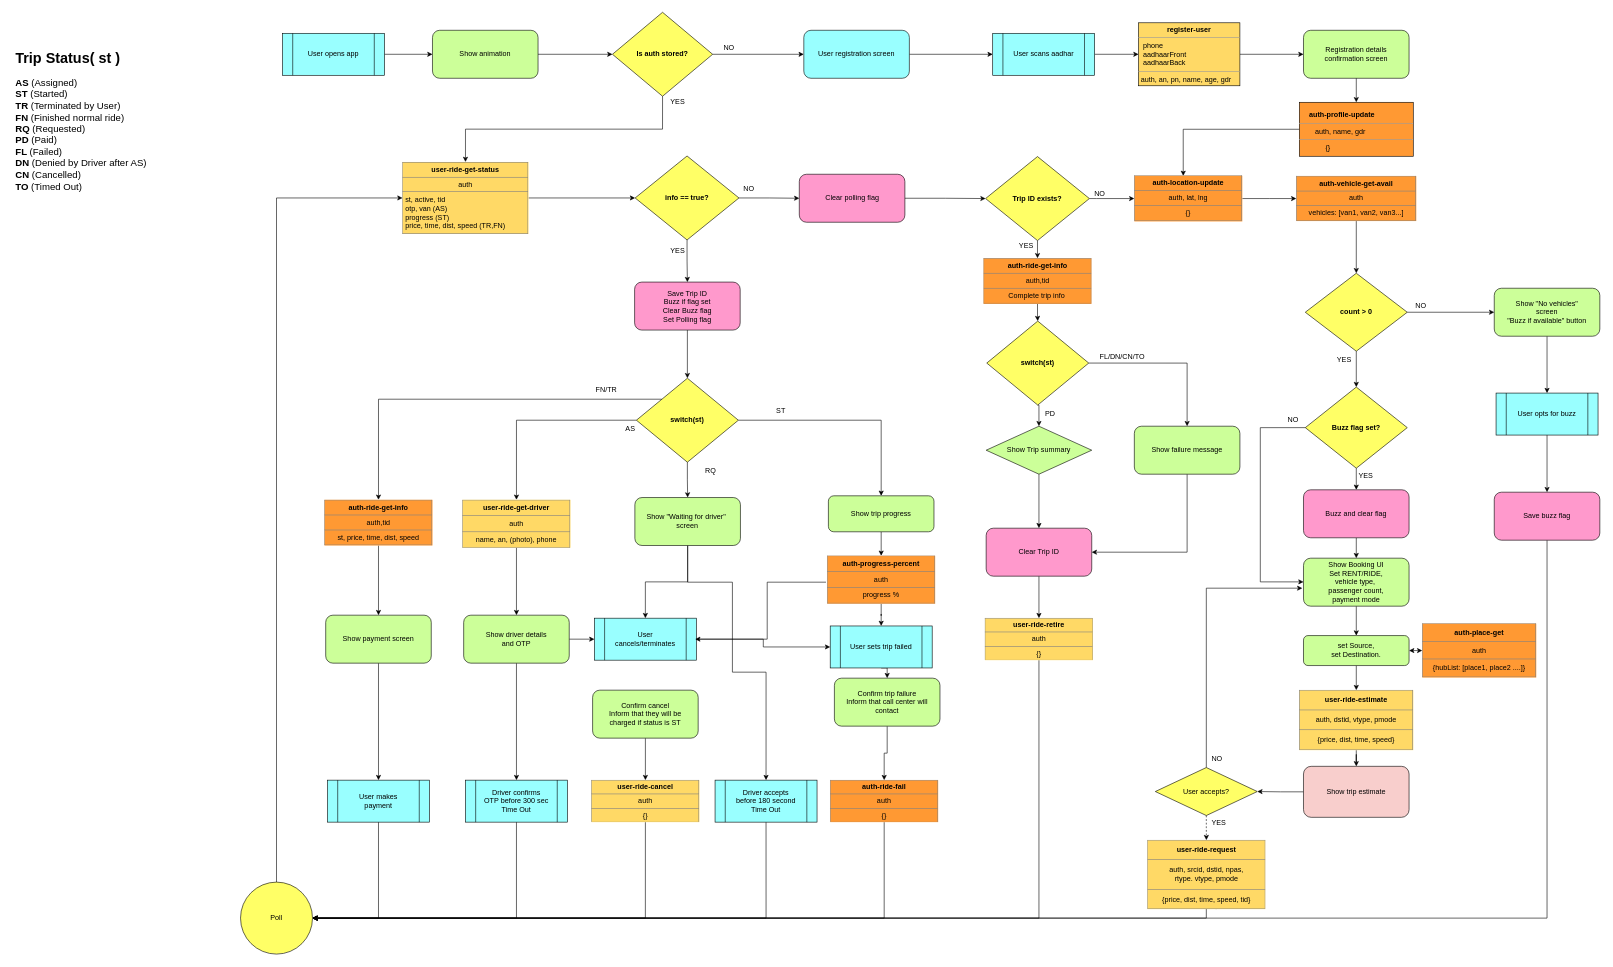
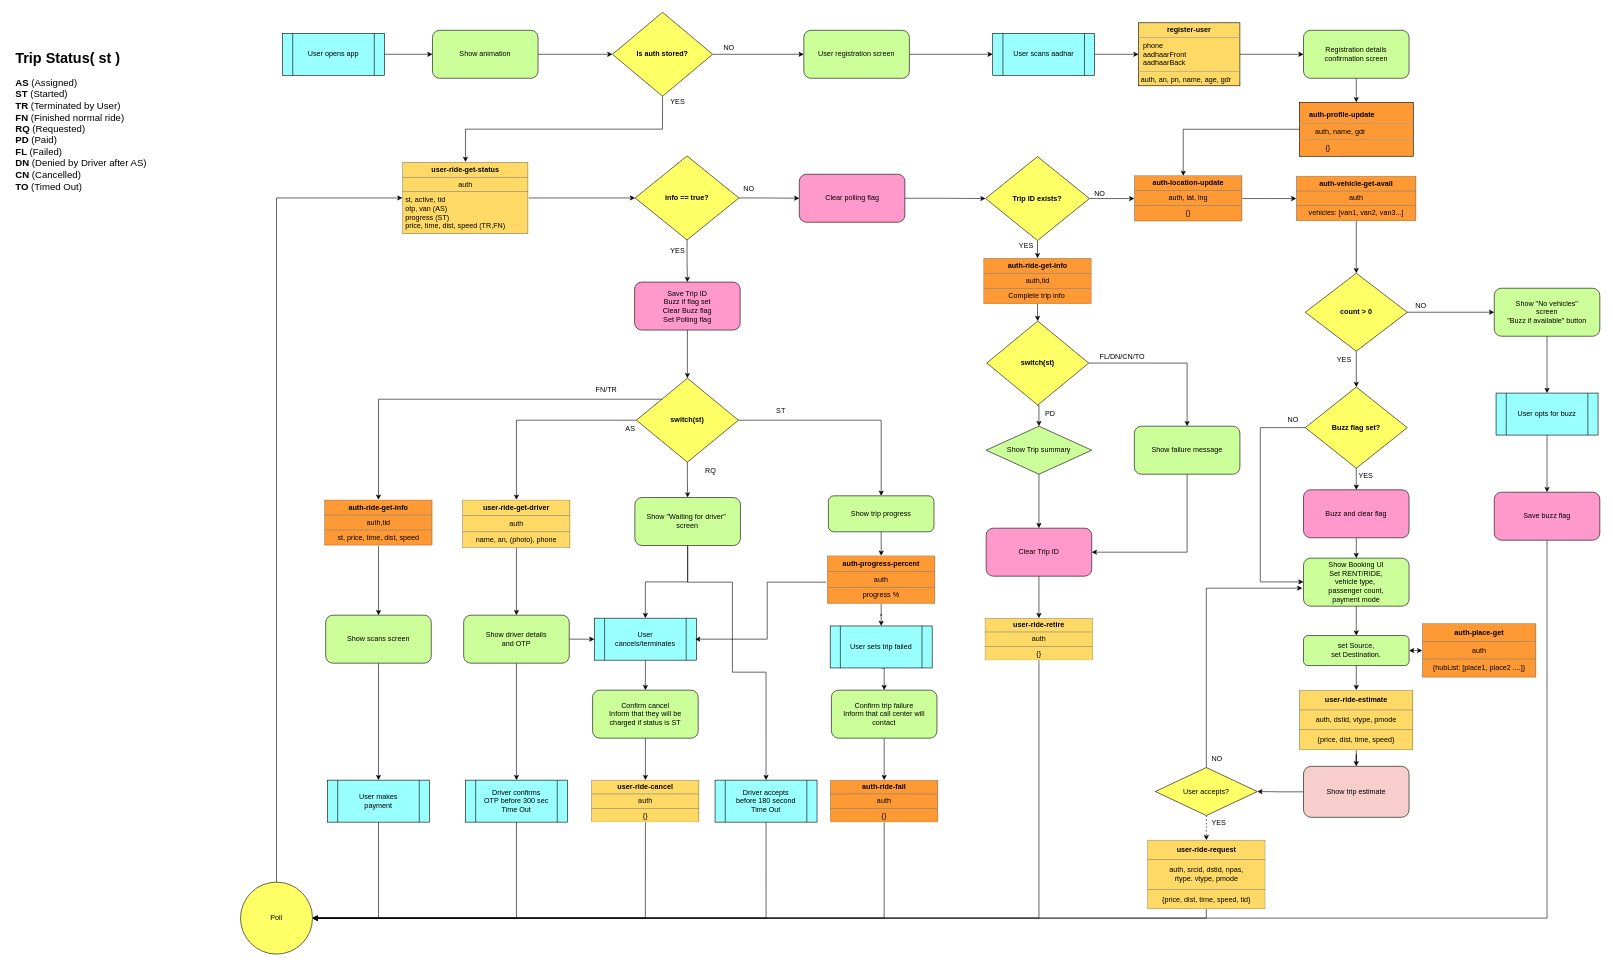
- <mxCell id="28" value="User registration screen" style="rounded=1;whiteSpace=wrap;html=1;fillColor=#99ffff;" parent="1" vertex="1"><mxGeometry x="1339" y="50" width="176" height="80" as="geometry" /></mxCell>
+ <mxCell id="28" value="User registration screen" style="rounded=1;whiteSpace=wrap;html=1;fillColor=#CCFF99;" parent="1" vertex="1"><mxGeometry x="1339" y="50" width="176" height="80" as="geometry" /></mxCell>
- <mxCell id="35" value="Show payment screen" style="rounded=1;whiteSpace=wrap;html=1;fillColor=#CCFF99;" parent="1" vertex="1"><mxGeometry x="542" y="1025" width="176" height="80" as="geometry" /></mxCell>
+ <mxCell id="35" value="Show scans screen" style="rounded=1;whiteSpace=wrap;html=1;fillColor=#CCFF99;" parent="1" vertex="1"><mxGeometry x="542" y="1025" width="176" height="80" as="geometry" /></mxCell>
- <mxCell id="54" value="" style="edgeStyle=orthogonalEdgeStyle;rounded=0;orthogonalLoop=1;jettySize=auto;html=1;" parent="1" source="55" target="106" edge="1"><mxGeometry relative="1" as="geometry" /></mxCell>
+ <mxCell id="54" value="" style="edgeStyle=orthogonalEdgeStyle;rounded=0;orthogonalLoop=1;jettySize=auto;html=1;" parent="1" source="55" target="138" edge="1"><mxGeometry relative="1" as="geometry" /></mxCell>
- <mxCell id="110" value="Confirm trip failure&lt;br&gt;Inform that call center will&lt;br&gt;contact" style="rounded=1;whiteSpace=wrap;html=1;fillColor=#CCFF99;" parent="1" vertex="1"><mxGeometry x="1390" y="1130" width="176" height="80" as="geometry" /></mxCell>
+ <mxCell id="110" value="Confirm trip failure&lt;br&gt;Inform that call center will&lt;br&gt;contact" style="rounded=1;whiteSpace=wrap;html=1;fillColor=#CCFF99;" parent="1" vertex="1"><mxGeometry x="1385" y="1150" width="176" height="80" as="geometry" /></mxCell>
